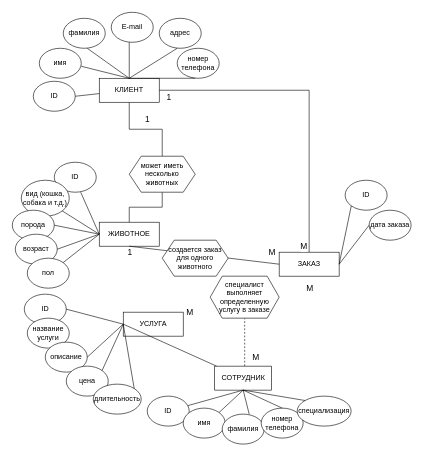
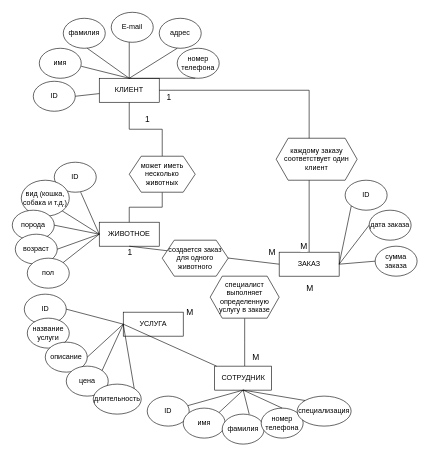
+ <mxCell id="29" value="каждому заказу соответствует один клиент" style="shape=hexagon;perimeter=hexagonPerimeter2;whiteSpace=wrap;html=1;fixedSize=1;" parent="1" vertex="1"><mxGeometry x="460" y="230" width="135" height="70" as="geometry" /></mxCell>
+ <mxCell id="62" value="сумма заказа" style="ellipse;whiteSpace=wrap;html=1;" parent="1" vertex="1"><mxGeometry x="625" y="410" width="70" height="50" as="geometry" /></mxCell>
+ <mxCell id="65" value="" style="endArrow=none;html=1;rounded=0;exitX=1;exitY=0.5;exitDx=0;exitDy=0;entryX=0;entryY=0.5;entryDx=0;entryDy=0;" parent="1" source="11" target="62" edge="1"><mxGeometry width="50" height="50" relative="1" as="geometry"><mxPoint x="565" y="370" as="sourcePoint" /><mxPoint x="615" y="320" as="targetPoint" /></mxGeometry></mxCell>
- <mxCell id="6" style="edgeStyle=orthogonalEdgeStyle;rounded=0;orthogonalLoop=1;jettySize=auto;html=1;entryX=0.5;entryY=1;entryDx=0;entryDy=0;endArrow=none;endFill=0;dashed=1;" parent="1" source="7" target="28" edge="1"><mxGeometry relative="1" as="geometry"><Array as="points"><mxPoint x="408" y="570" /></Array></mxGeometry></mxCell>
+ <mxCell id="6" style="edgeStyle=orthogonalEdgeStyle;rounded=0;orthogonalLoop=1;jettySize=auto;html=1;entryX=0.5;entryY=1;entryDx=0;entryDy=0;endArrow=none;endFill=0;" parent="1" source="7" target="28" edge="1"><mxGeometry relative="1" as="geometry"><Array as="points"><mxPoint x="408" y="570" /></Array></mxGeometry></mxCell>
